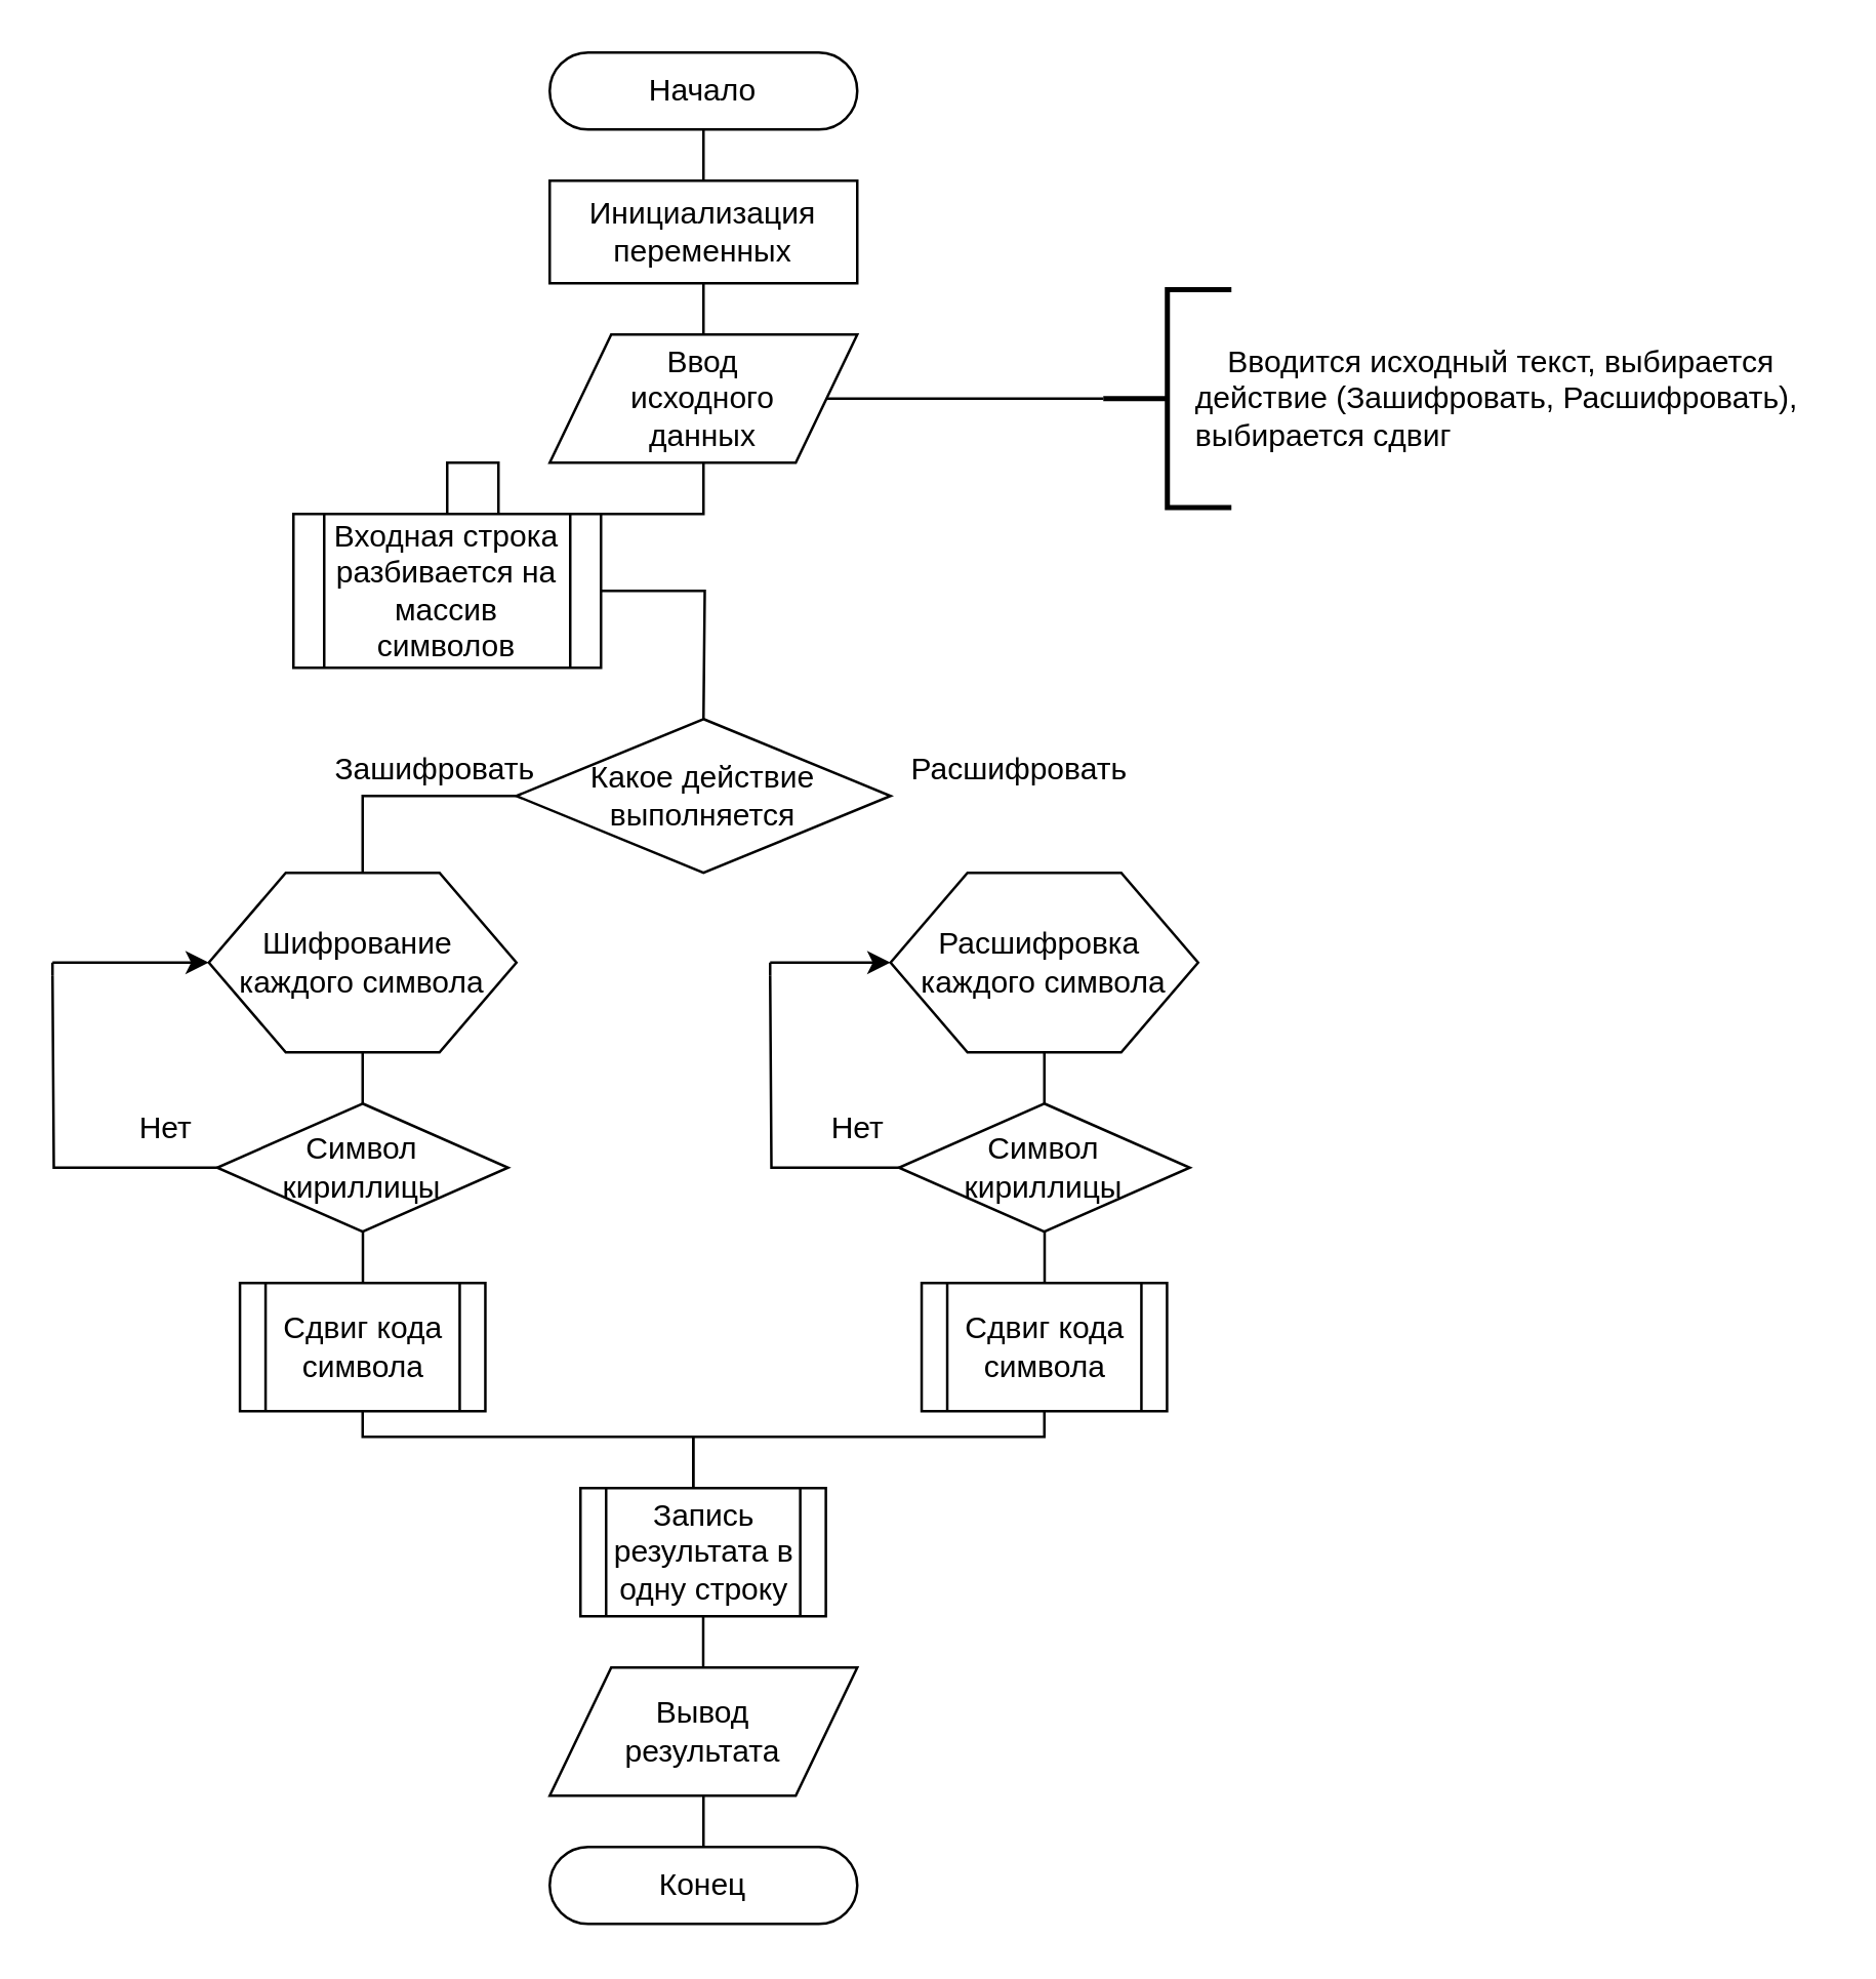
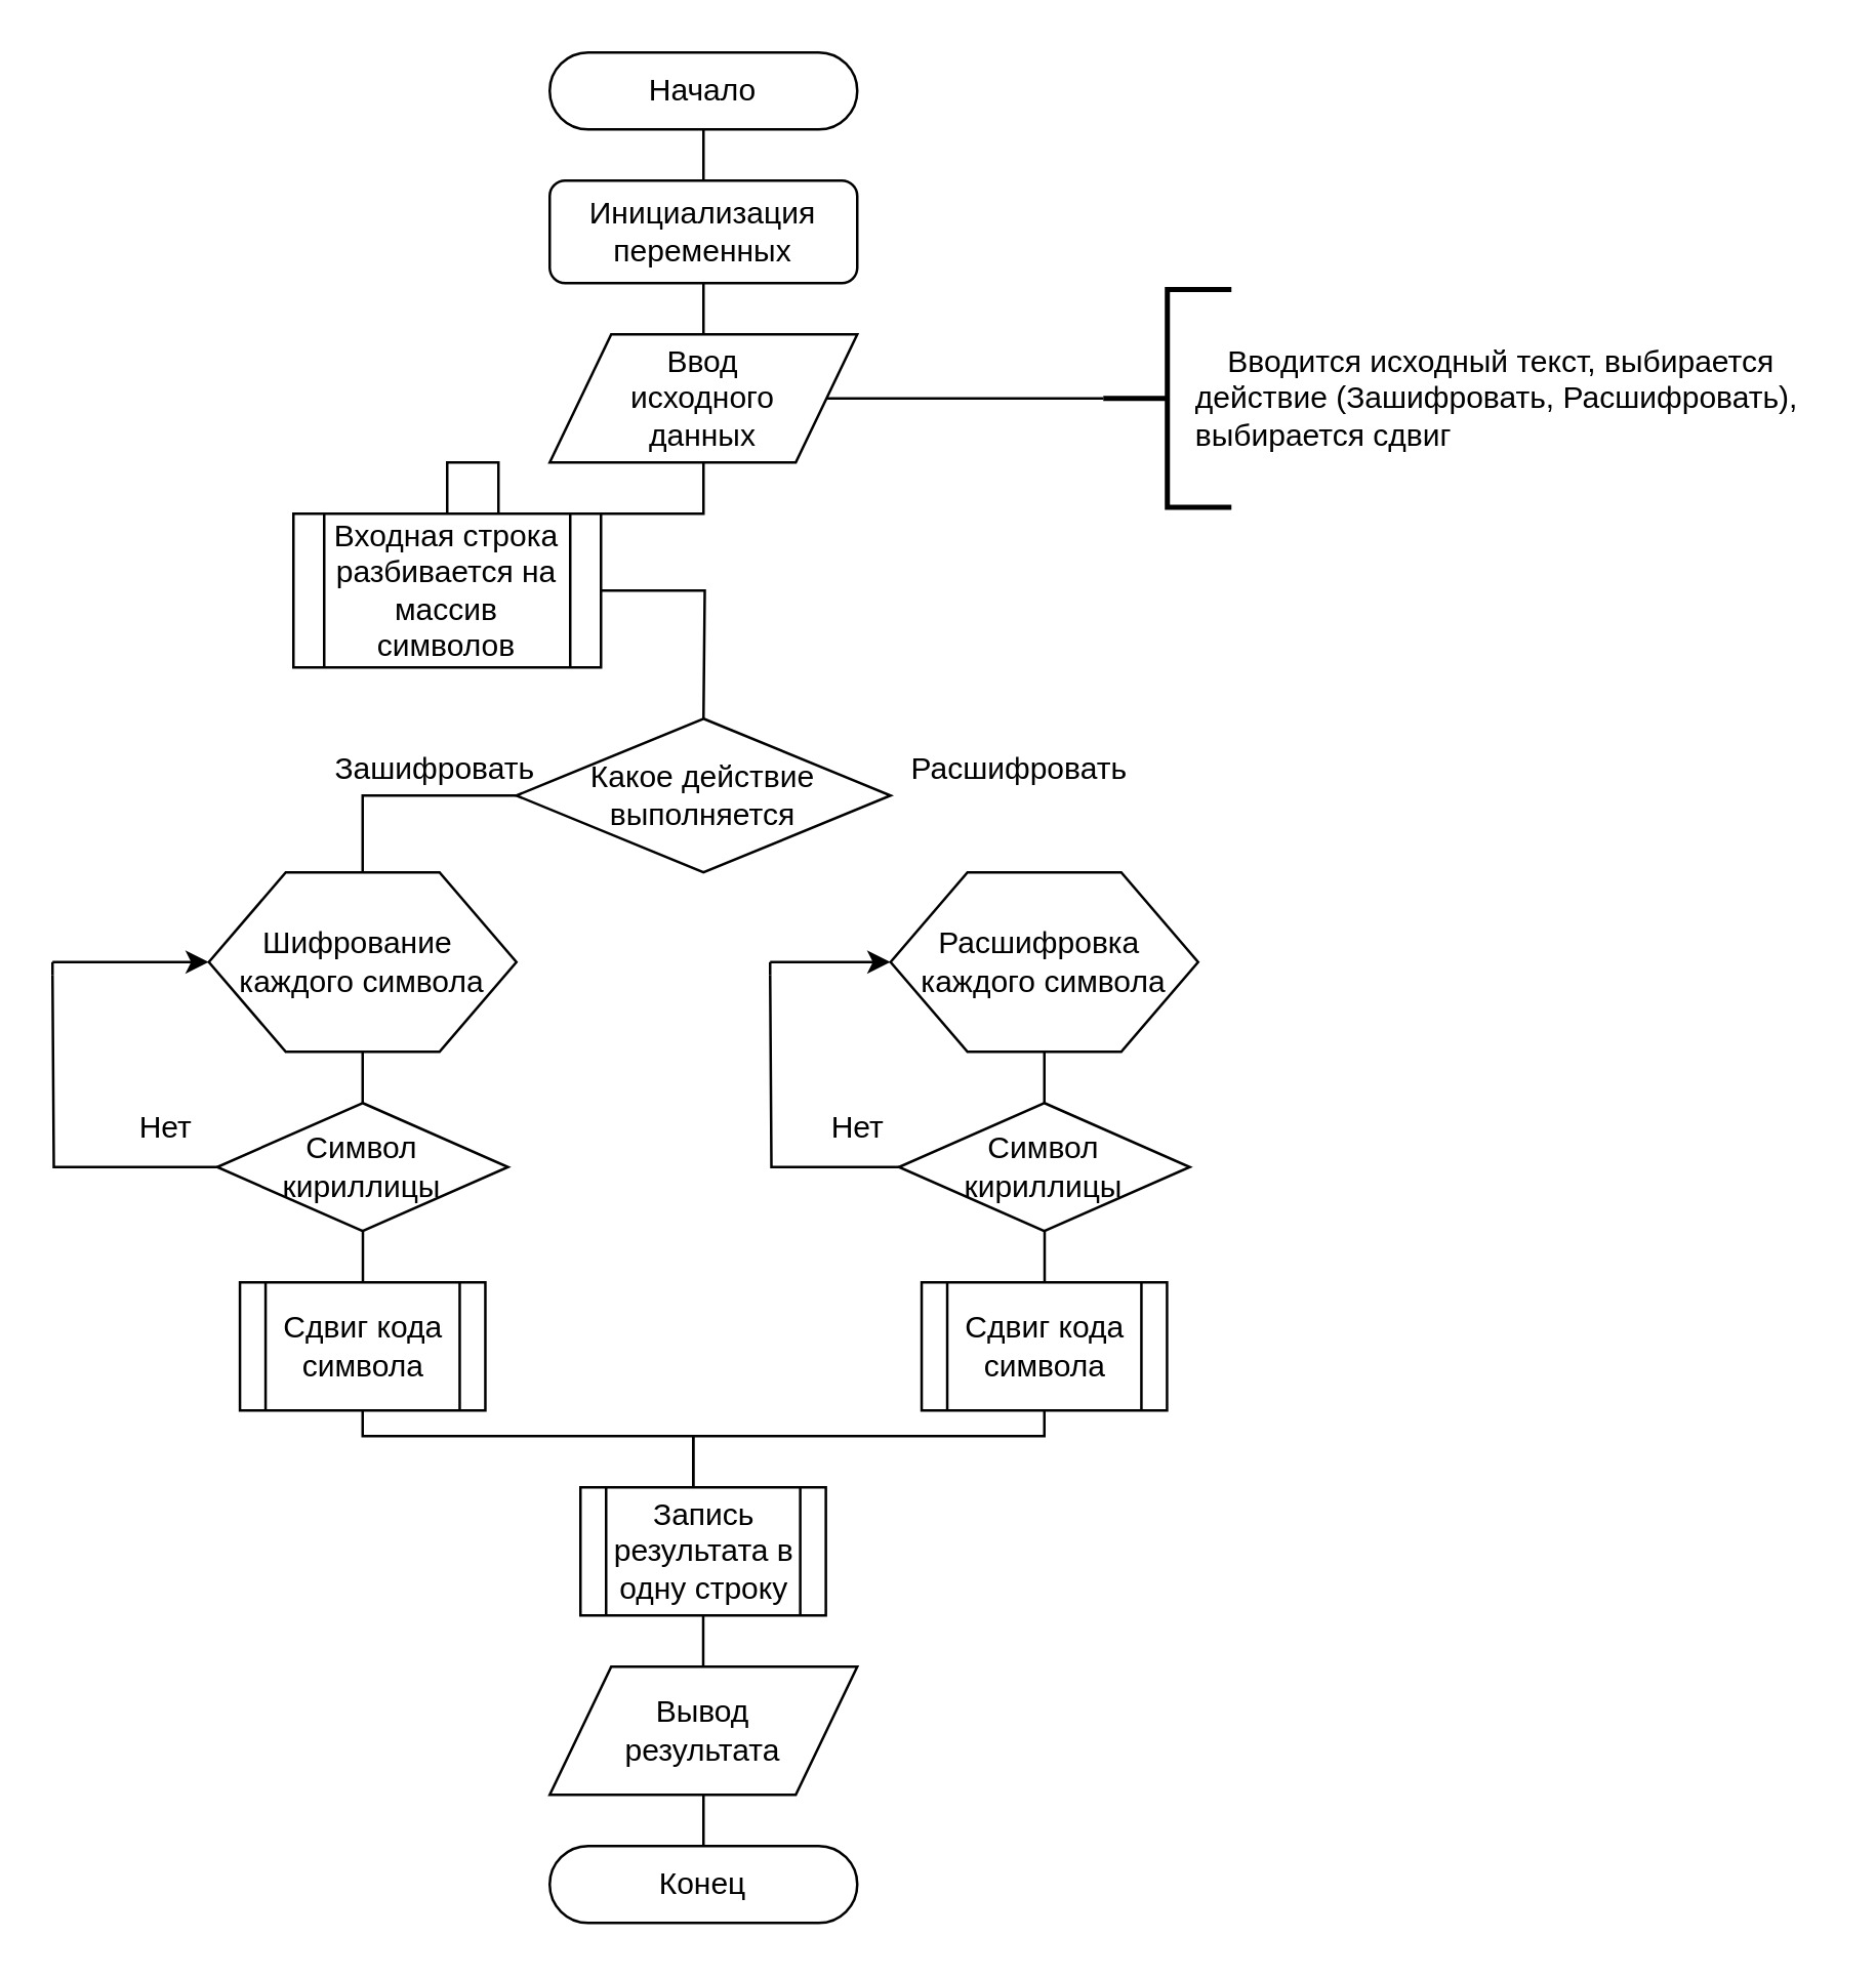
- <mxCell id="6" value="Инициализация переменных" style="rounded=0;whiteSpace=wrap;html=1;" parent="1" vertex="1"><mxGeometry x="214" y="70" width="120" height="40" as="geometry" /></mxCell>
+ <mxCell id="6" value="Инициализация переменных" style="whiteSpace=wrap;html=1;rounded=1;" parent="1" vertex="1"><mxGeometry x="214" y="70" width="120" height="40" as="geometry" /></mxCell>
